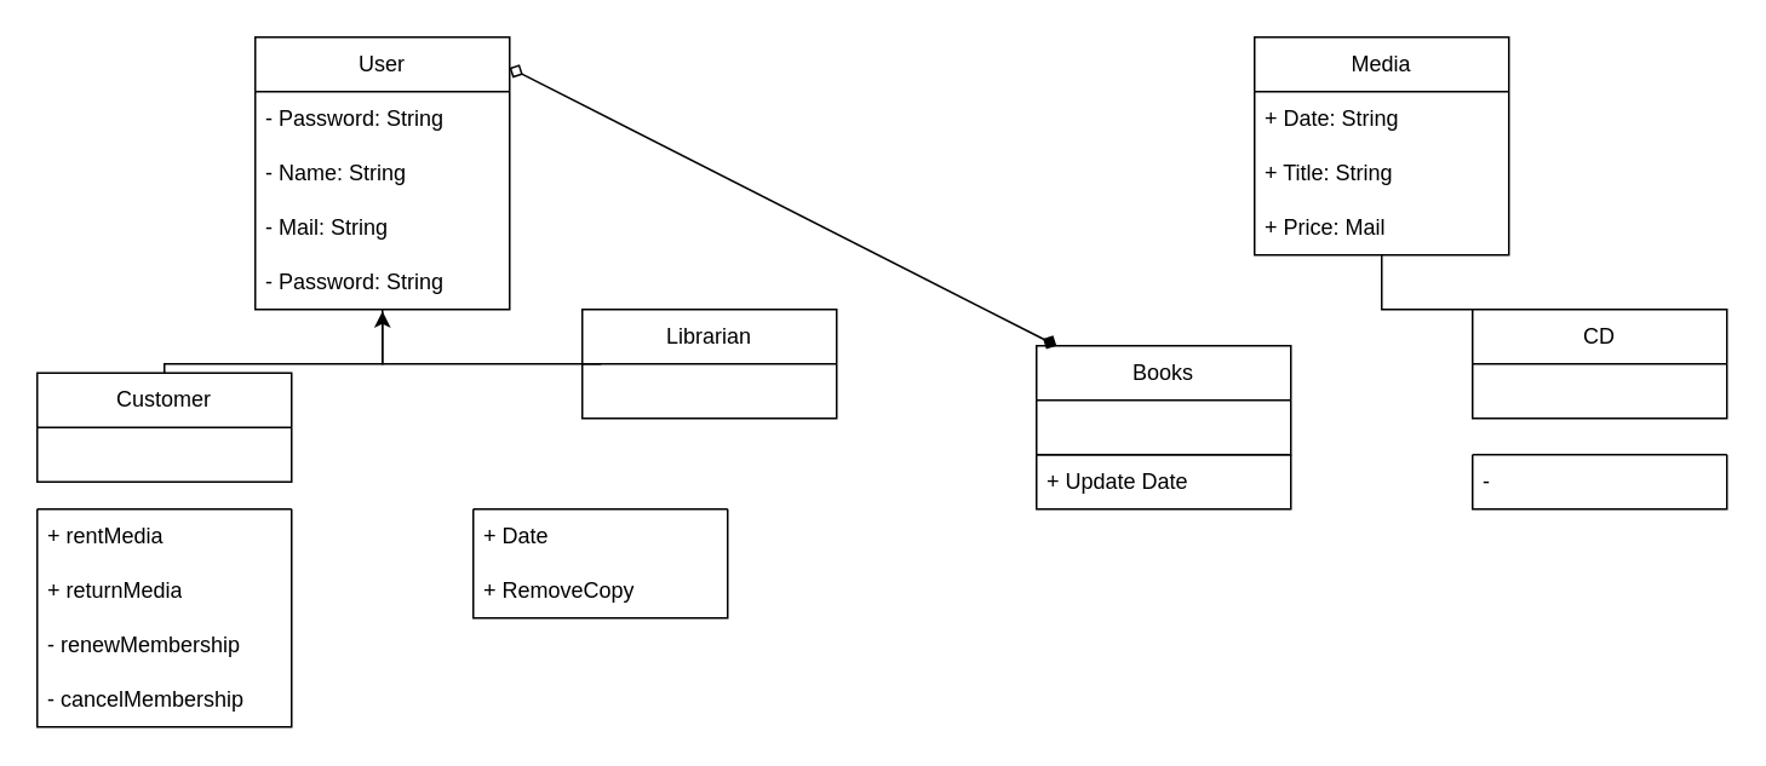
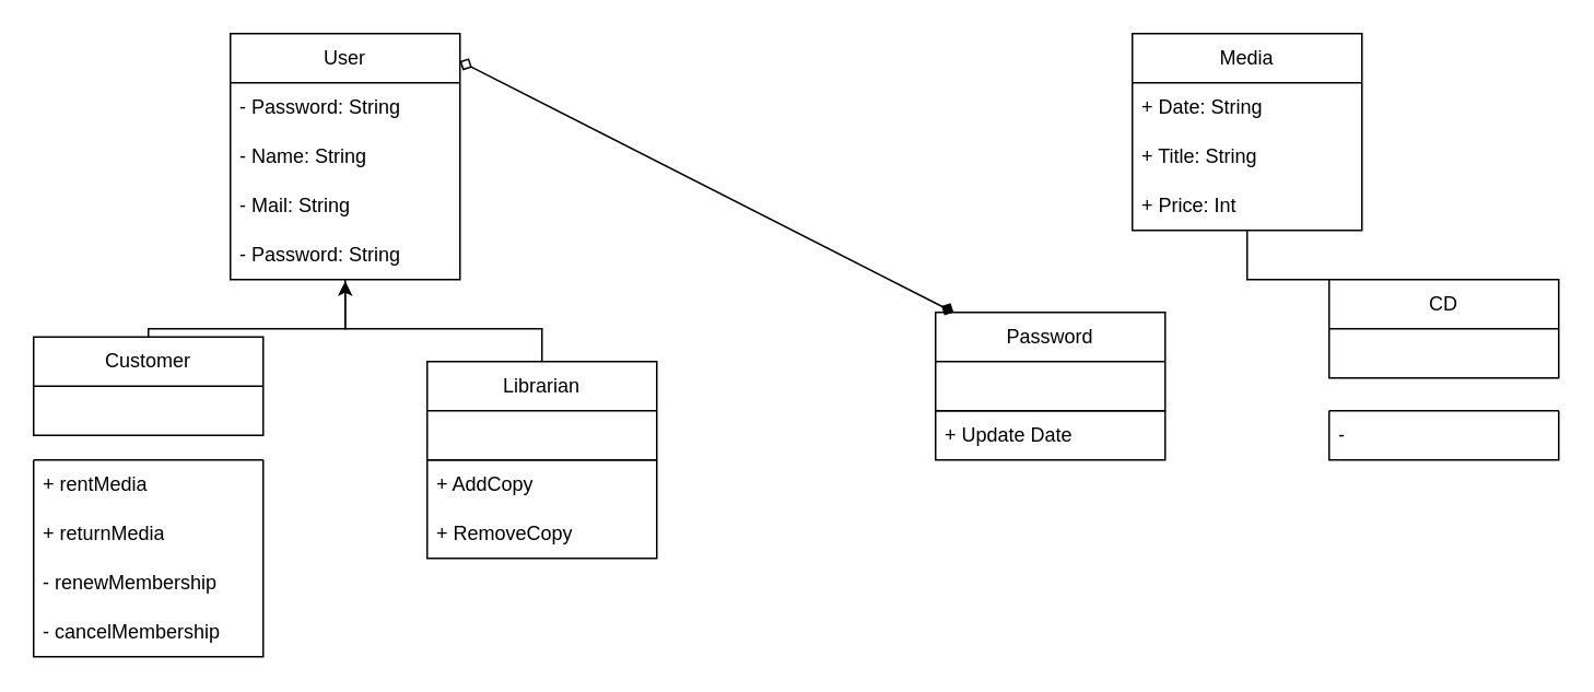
- <mxCell id="10" value="+ Price: Mail" style="text;strokeColor=none;fillColor=none;align=left;verticalAlign=middle;spacingLeft=4;spacingRight=4;overflow=hidden;points=[[0,0.5],[1,0.5]];portConstraint=eastwest;rotatable=0;whiteSpace=wrap;html=1;" parent="7" vertex="1"><mxGeometry y="90" width="140" height="30" as="geometry" /></mxCell>
+ <mxCell id="10" value="+ Price: Int" style="text;strokeColor=none;fillColor=none;align=left;verticalAlign=middle;spacingLeft=4;spacingRight=4;overflow=hidden;points=[[0,0.5],[1,0.5]];portConstraint=eastwest;rotatable=0;whiteSpace=wrap;html=1;" parent="7" vertex="1"><mxGeometry y="90" width="140" height="30" as="geometry" /></mxCell>
- <mxCell id="26" value="Librarian" style="swimlane;fontStyle=0;childLayout=stackLayout;horizontal=1;startSize=30;horizontalStack=0;resizeParent=1;resizeParentMax=0;resizeLast=0;collapsible=1;marginBottom=0;whiteSpace=wrap;html=1;" vertex="1" parent="1"><mxGeometry x="320" y="170" width="140" height="60" as="geometry" /></mxCell>
+ <mxCell id="26" value="Librarian" style="swimlane;fontStyle=0;childLayout=stackLayout;horizontal=1;startSize=30;horizontalStack=0;resizeParent=1;resizeParentMax=0;resizeLast=0;collapsible=1;marginBottom=0;whiteSpace=wrap;html=1;" vertex="1" parent="1"><mxGeometry x="260" y="220" width="140" height="60" as="geometry" /></mxCell>
- <mxCell id="11" value="Books" style="swimlane;fontStyle=0;childLayout=stackLayout;horizontal=1;startSize=30;horizontalStack=0;resizeParent=1;resizeParentMax=0;resizeLast=0;collapsible=1;marginBottom=0;whiteSpace=wrap;html=1;" parent="1" vertex="1"><mxGeometry x="570" y="190" width="140" height="60" as="geometry" /></mxCell>
+ <mxCell id="11" value="Password" style="swimlane;fontStyle=0;childLayout=stackLayout;horizontal=1;startSize=30;horizontalStack=0;resizeParent=1;resizeParentMax=0;resizeLast=0;collapsible=1;marginBottom=0;whiteSpace=wrap;html=1;" parent="1" vertex="1"><mxGeometry x="570" y="190" width="140" height="60" as="geometry" /></mxCell>
- <mxCell id="28" value="+ Date" style="text;strokeColor=none;fillColor=none;align=left;verticalAlign=middle;spacingLeft=4;spacingRight=4;overflow=hidden;points=[[0,0.5],[1,0.5]];portConstraint=eastwest;rotatable=0;whiteSpace=wrap;html=1;" vertex="1" parent="27"><mxGeometry width="140" height="30" as="geometry" /></mxCell>
+ <mxCell id="28" value="+ AddCopy" style="text;strokeColor=none;fillColor=none;align=left;verticalAlign=middle;spacingLeft=4;spacingRight=4;overflow=hidden;points=[[0,0.5],[1,0.5]];portConstraint=eastwest;rotatable=0;whiteSpace=wrap;html=1;" vertex="1" parent="27"><mxGeometry width="140" height="30" as="geometry" /></mxCell>
